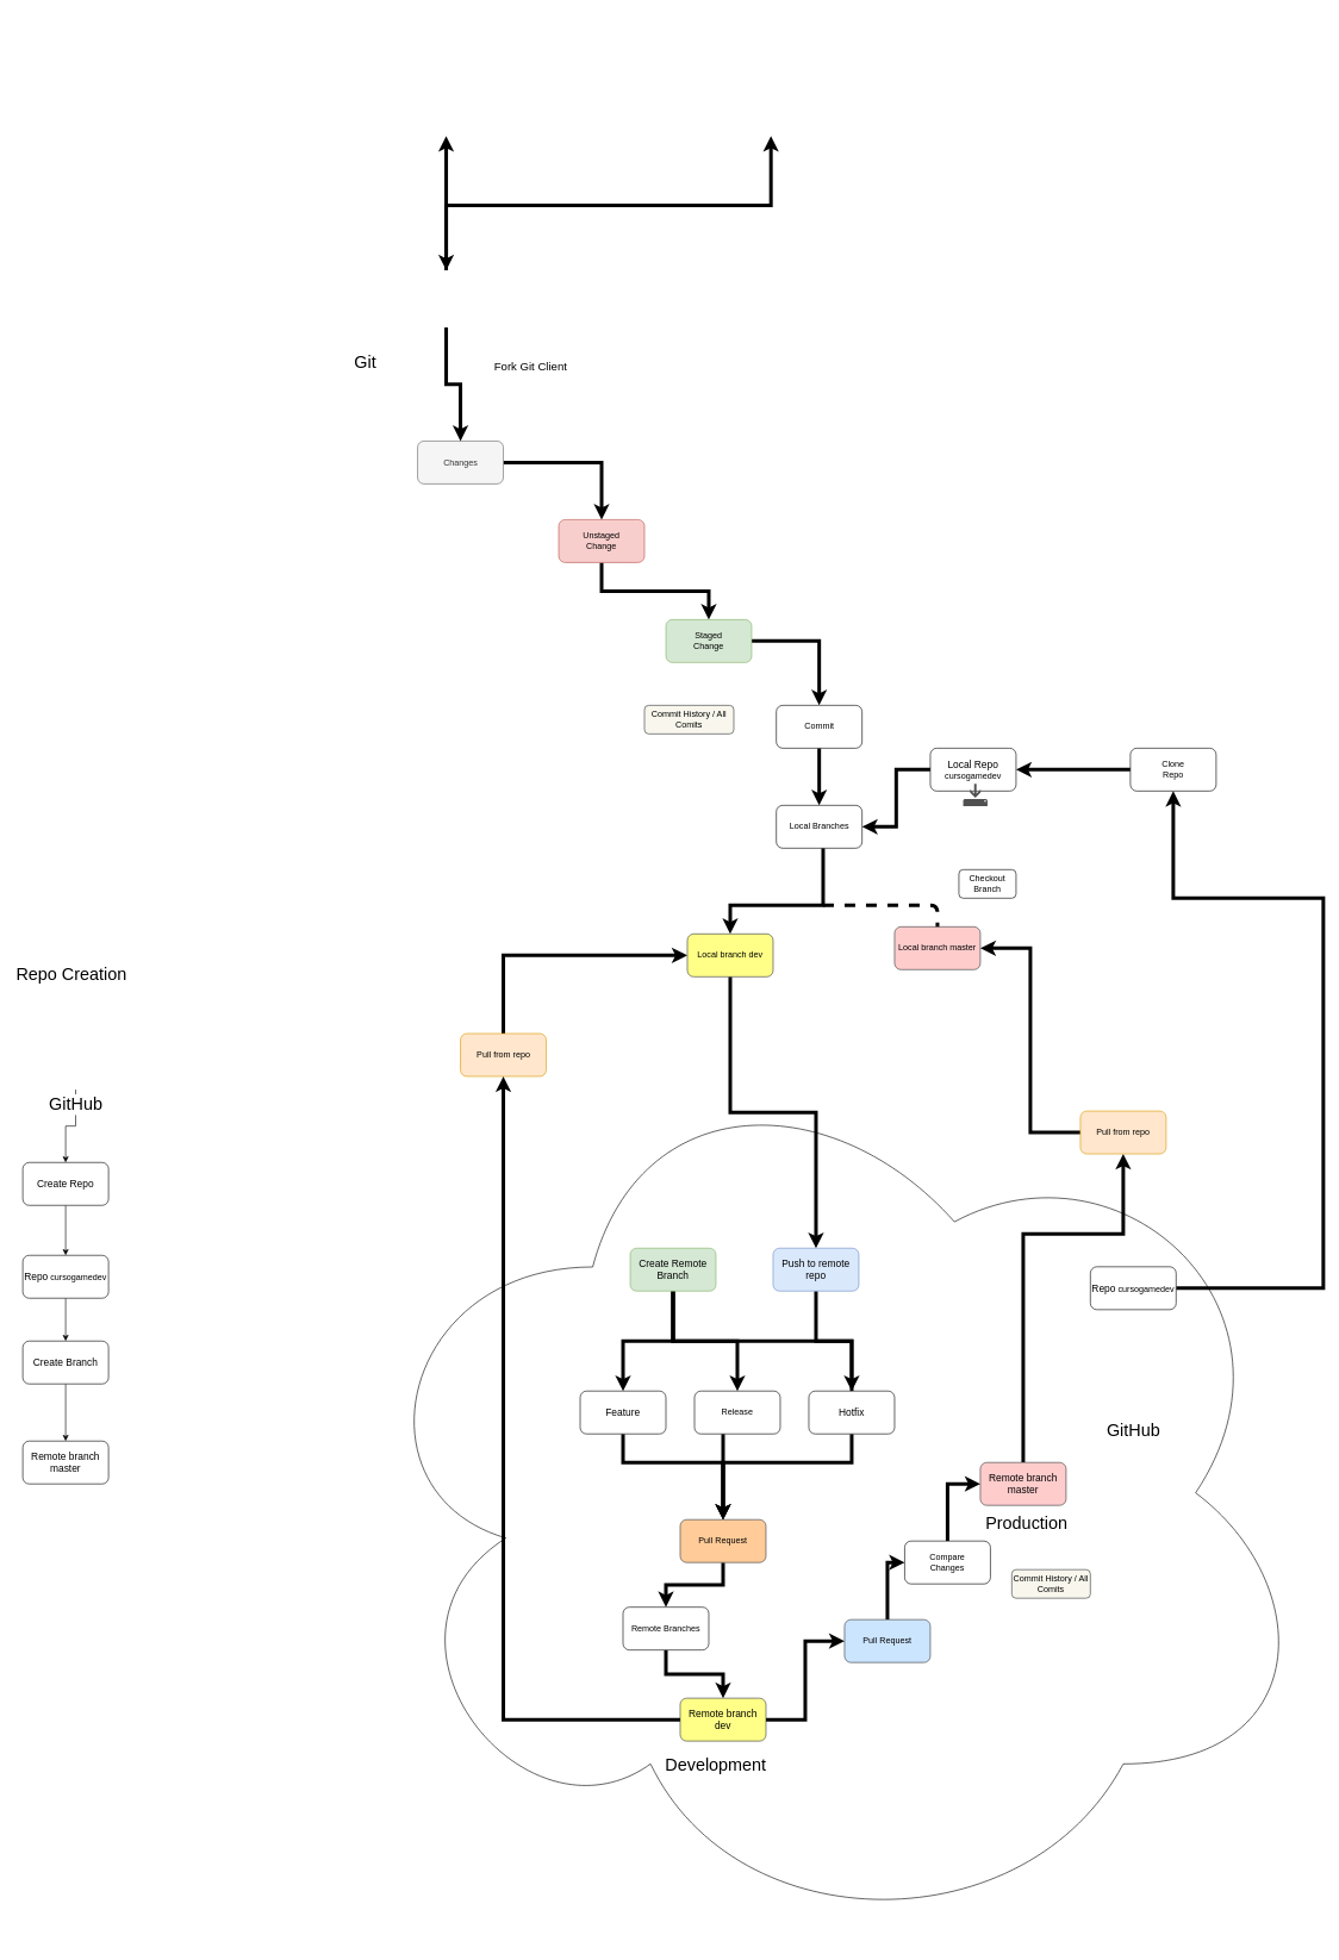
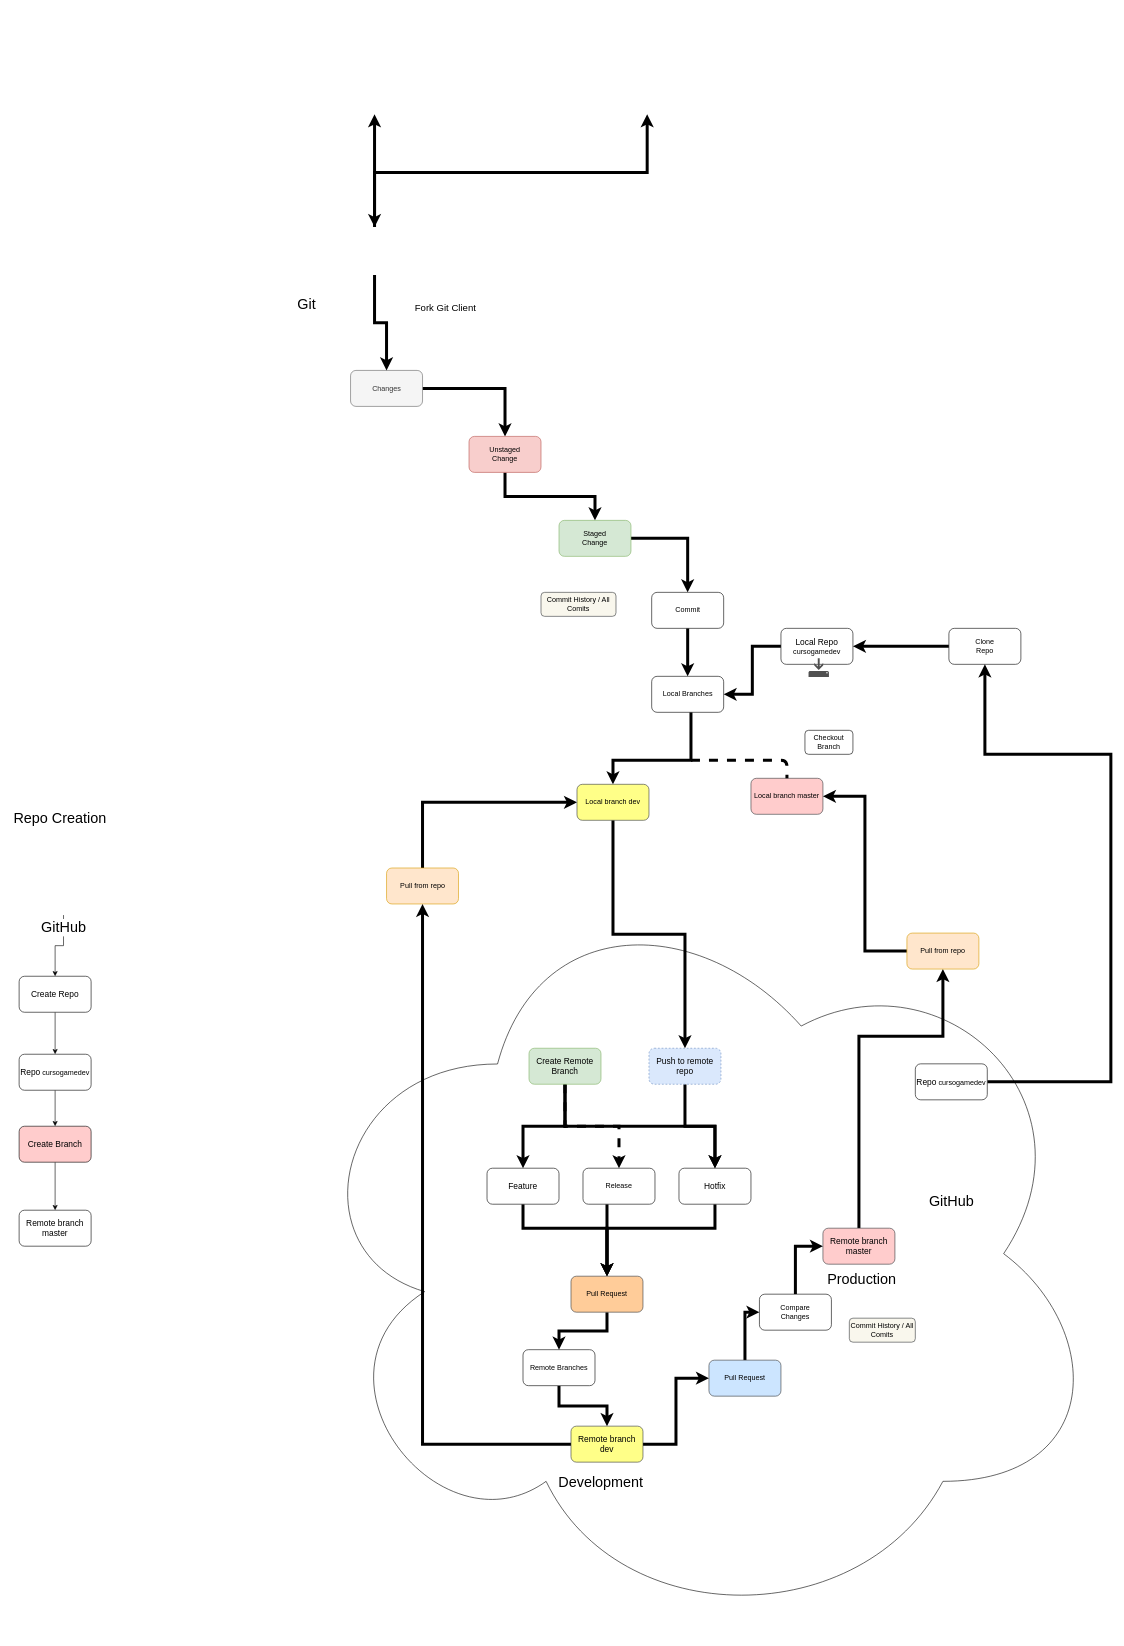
- <mxCell id="10" value="&lt;font style=&quot;font-size: 14px&quot;&gt;Push to remote repo&lt;/font&gt;" style="rounded=1;whiteSpace=wrap;html=1;fillColor=#dae8fc;strokeColor=#6c8ebf;" vertex="1" parent="1"><mxGeometry x="1081" y="1747" width="120" height="60" as="geometry" /></mxCell>
+ <mxCell id="10" value="&lt;font style=&quot;font-size: 14px&quot;&gt;Push to remote repo&lt;/font&gt;" style="rounded=1;whiteSpace=wrap;html=1;fillColor=#dae8fc;strokeColor=#6c8ebf;dashed=1;" vertex="1" parent="1"><mxGeometry x="1081" y="1747" width="120" height="60" as="geometry" /></mxCell>
- <mxCell id="51" style="edgeStyle=orthogonalEdgeStyle;rounded=0;orthogonalLoop=1;jettySize=auto;html=1;entryX=0.5;entryY=0;entryDx=0;entryDy=0;strokeWidth=5;" edge="1" parent="1" source="53" target="35"><mxGeometry relative="1" as="geometry" /></mxCell>
+ <mxCell id="51" style="edgeStyle=orthogonalEdgeStyle;rounded=0;orthogonalLoop=1;jettySize=auto;html=1;entryX=0.5;entryY=0;entryDx=0;entryDy=0;strokeWidth=5;dashed=1;" edge="1" parent="1" source="53" target="35"><mxGeometry relative="1" as="geometry" /></mxCell>
- <mxCell id="43" value="&lt;font style=&quot;font-size: 14px&quot;&gt;Create Branch&lt;/font&gt;" style="rounded=1;whiteSpace=wrap;html=1;" vertex="1" parent="1"><mxGeometry x="31" y="1877" width="120" height="60" as="geometry" /></mxCell>
+ <mxCell id="43" value="&lt;font style=&quot;font-size: 14px&quot;&gt;Create Branch&lt;/font&gt;" style="rounded=1;whiteSpace=wrap;html=1;fillColor=#ffcccc;" vertex="1" parent="1"><mxGeometry x="31" y="1877" width="120" height="60" as="geometry" /></mxCell>
- <mxCell id="9" style="edgeStyle=orthogonalEdgeStyle;rounded=0;orthogonalLoop=1;jettySize=auto;html=1;entryX=0.5;entryY=0;entryDx=0;entryDy=0;strokeWidth=5;endArrow=none;" edge="1" parent="1" source="10" target="37"><mxGeometry relative="1" as="geometry" /></mxCell>
+ <mxCell id="9" style="edgeStyle=orthogonalEdgeStyle;rounded=0;orthogonalLoop=1;jettySize=auto;html=1;entryX=0.5;entryY=0;entryDx=0;entryDy=0;strokeWidth=5;" edge="1" parent="1" source="10" target="37"><mxGeometry relative="1" as="geometry" /></mxCell>
